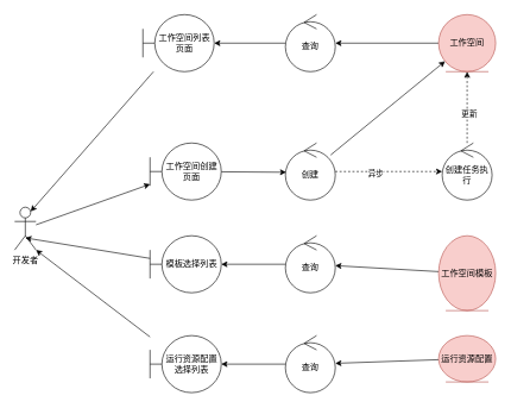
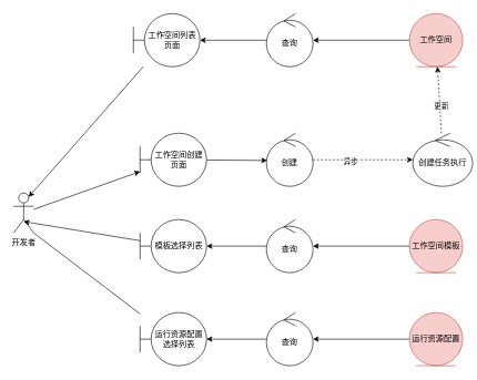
- <mxCell id="12" style="edgeStyle=none;html=1;" parent="1" source="15" target="9" edge="1"><mxGeometry relative="1" as="geometry" /></mxCell>
- <mxCell id="22" value="创建任务执行" style="ellipse;shape=umlControl;whiteSpace=wrap;html=1;" parent="1" vertex="1"><mxGeometry x="620" y="200" width="70" height="80" as="geometry" /></mxCell>
+ <mxCell id="22" value="创建任务执行" style="ellipse;shape=umlControl;whiteSpace=wrap;html=1;" parent="1" vertex="1"><mxGeometry x="620" y="200" width="90" height="80" as="geometry" /></mxCell>
- <mxCell id="18" style="edgeStyle=none;html=1;entryX=1;entryY=1;entryDx=0;entryDy=0;entryPerimeter=0;startArrow=none;startFill=0;endArrow=classic;endFill=1;" parent="1" source="19" target="3" edge="1"><mxGeometry relative="1" as="geometry" /></mxCell>
+ <mxCell id="18" style="edgeStyle=none;html=1;entryX=1;entryY=1;entryDx=0;entryDy=0;entryPerimeter=0;startArrow=none;startFill=0;endArrow=none;endFill=1;" parent="1" source="19" target="3" edge="1"><mxGeometry relative="1" as="geometry" /></mxCell>
- <mxCell id="26" value="工作空间模板" style="ellipse;shape=umlEntity;whiteSpace=wrap;html=1;fillColor=#f8cecc;strokeColor=#b85450;" parent="1" vertex="1"><mxGeometry x="615" y="330" width="80" height="105" as="geometry" /></mxCell>
+ <mxCell id="26" value="工作空间模板" style="ellipse;shape=umlEntity;whiteSpace=wrap;html=1;fillColor=#f8cecc;strokeColor=#b85450;" parent="1" vertex="1"><mxGeometry x="615" y="330" width="80" height="80" as="geometry" /></mxCell>
- <mxCell id="30" value="运行资源配置" style="ellipse;shape=umlEntity;whiteSpace=wrap;html=1;fillColor=#f8cecc;strokeColor=#b85450;" parent="1" vertex="1"><mxGeometry x="615" y="470" width="80" height="65" as="geometry" /></mxCell>
+ <mxCell id="30" value="运行资源配置" style="ellipse;shape=umlEntity;whiteSpace=wrap;html=1;fillColor=#f8cecc;strokeColor=#b85450;" parent="1" vertex="1"><mxGeometry x="615" y="470" width="80" height="80" as="geometry" /></mxCell>
